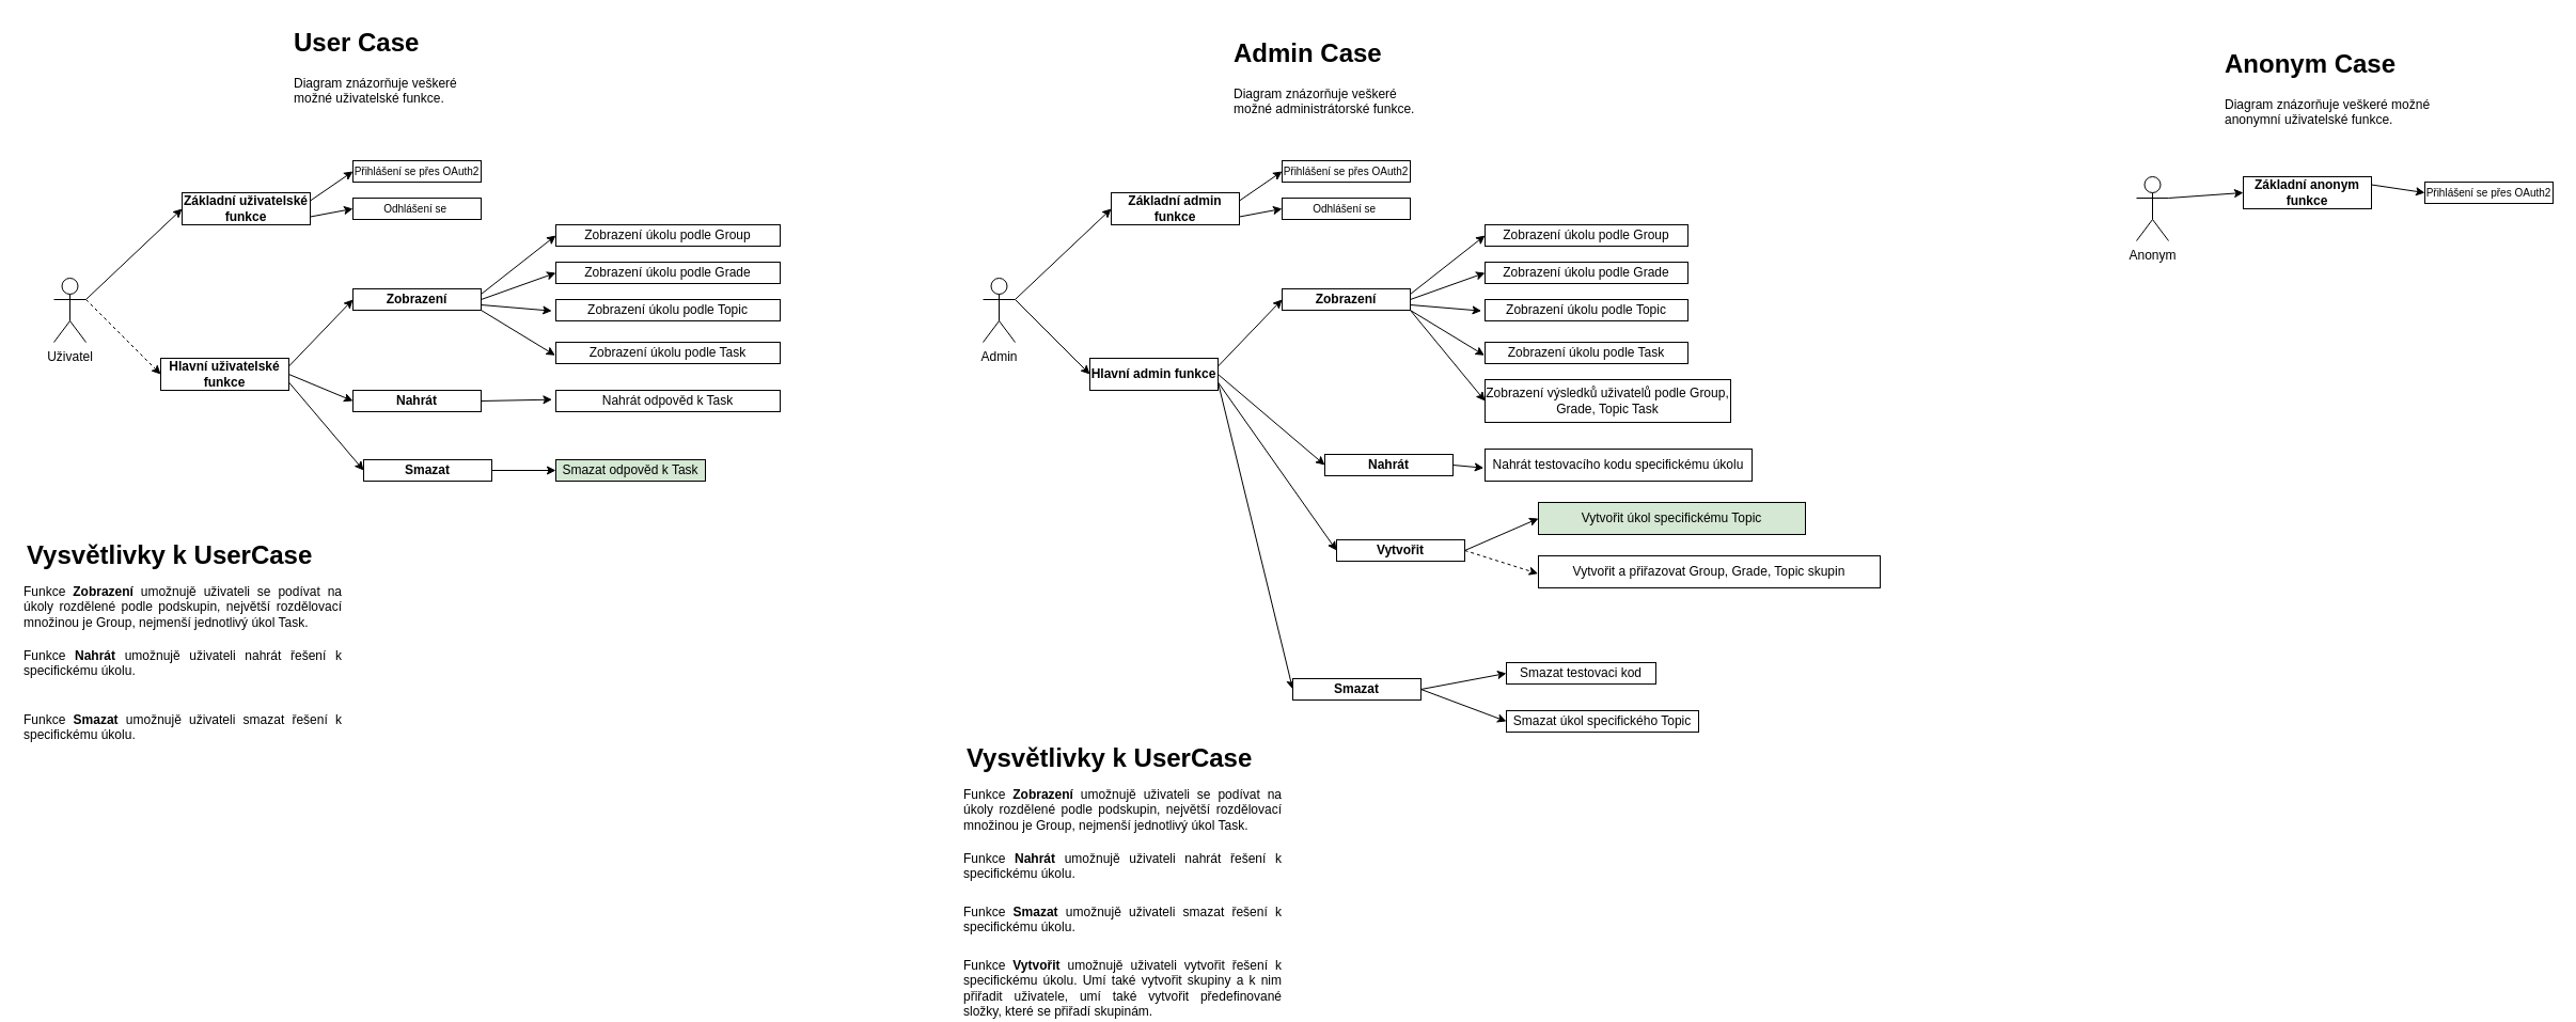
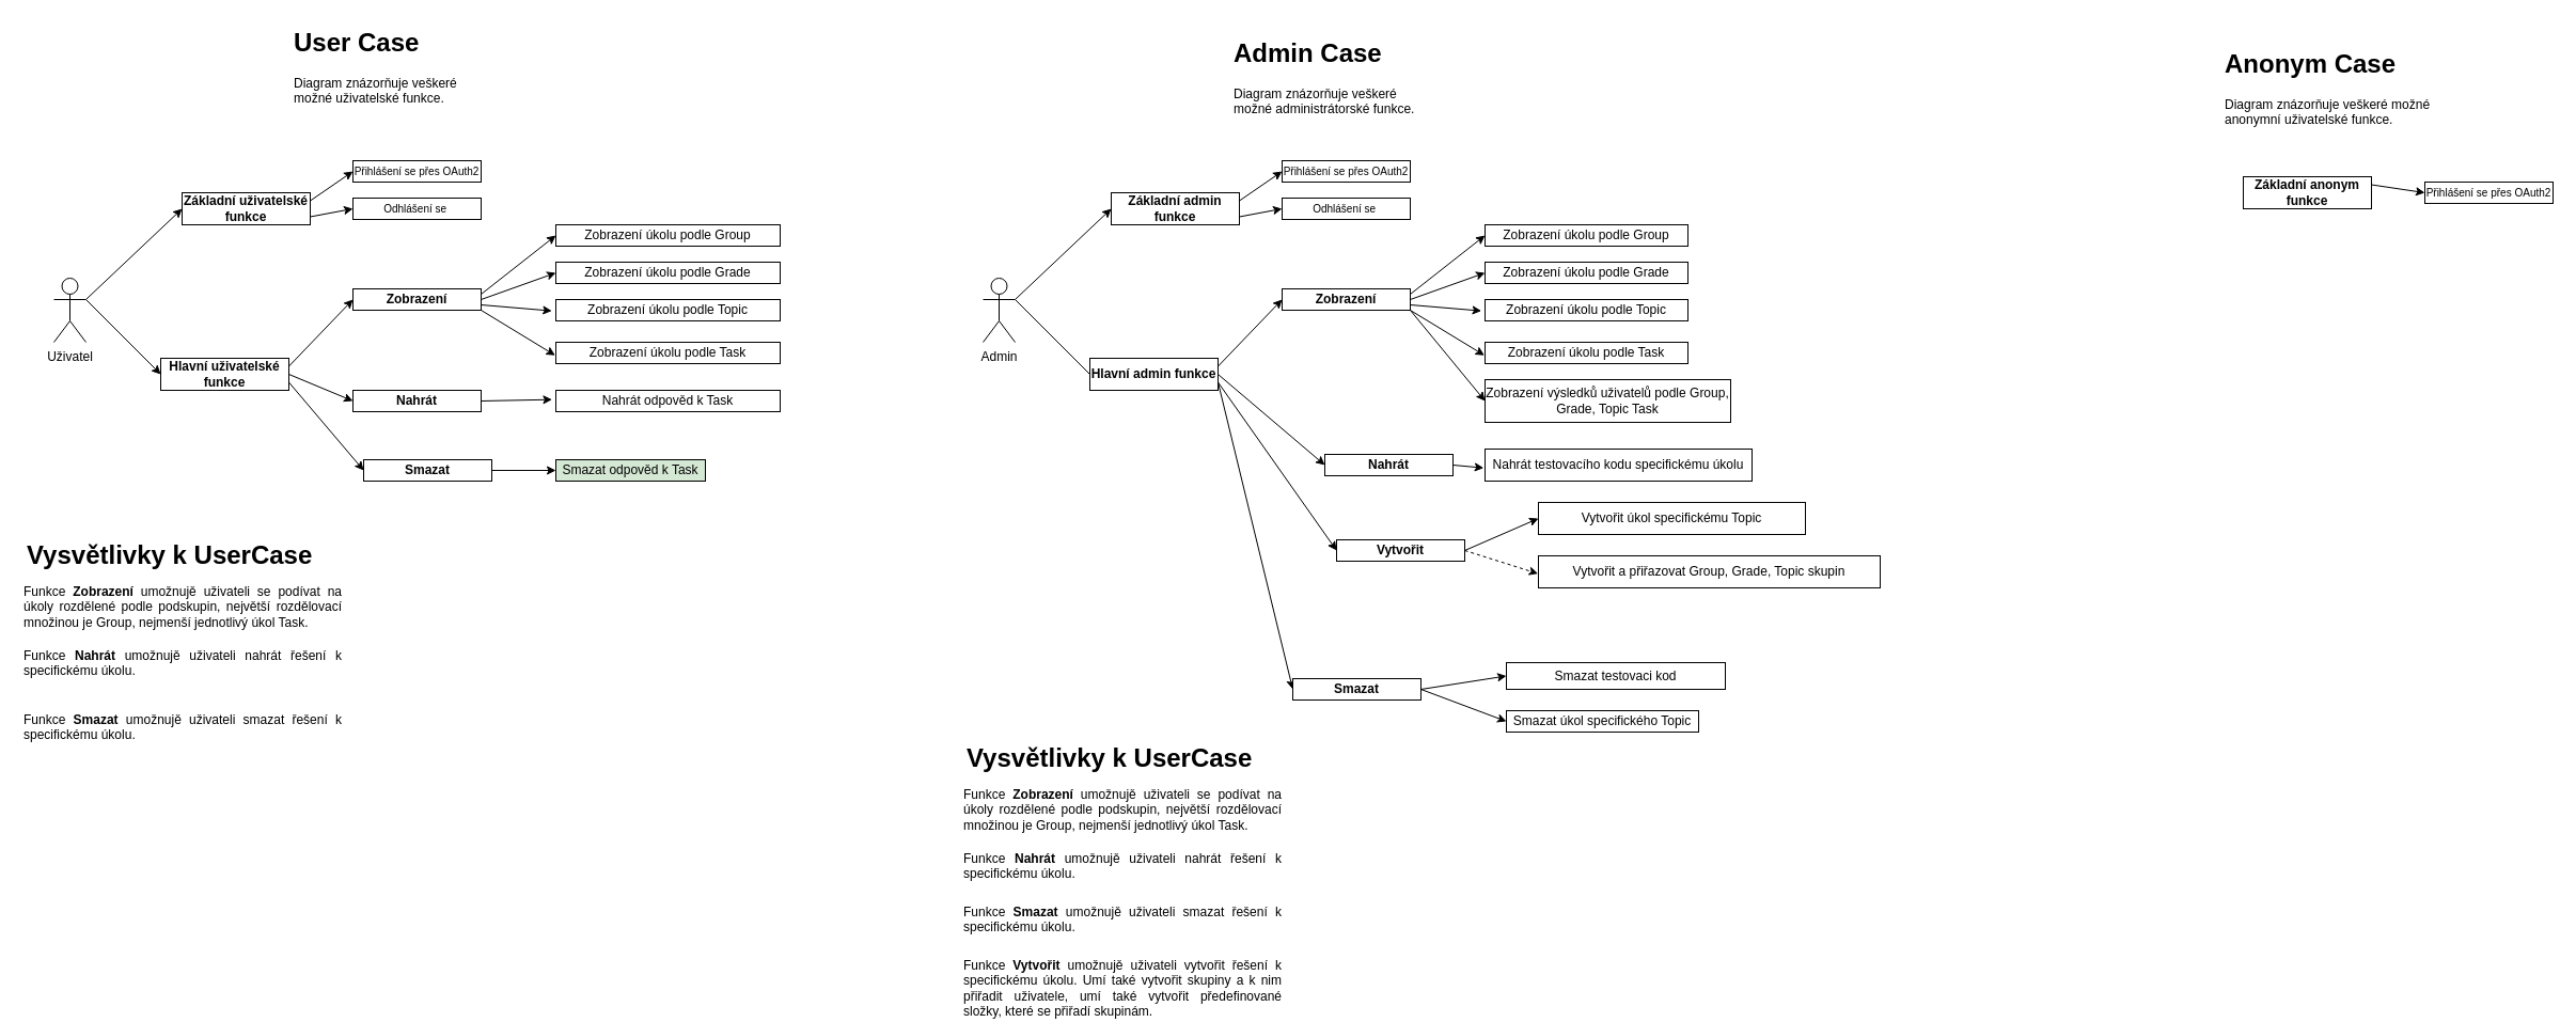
- <mxCell id="78" style="rounded=0;orthogonalLoop=1;jettySize=auto;html=1;exitX=1;exitY=0.333;exitDx=0;exitDy=0;exitPerimeter=0;entryX=0;entryY=0.5;entryDx=0;entryDy=0;" edge="1" parent="1" source="79" target="81"><mxGeometry relative="1" as="geometry" /></mxCell>
- <mxCell id="79" value="Anonym" style="shape=umlActor;verticalLabelPosition=bottom;verticalAlign=top;html=1;outlineConnect=0;" vertex="1" parent="1"><mxGeometry x="2000" y="165" width="30" height="60" as="geometry" /></mxCell>
- <mxCell id="4" style="rounded=0;orthogonalLoop=1;jettySize=auto;html=1;exitX=1;exitY=0.333;exitDx=0;exitDy=0;exitPerimeter=0;entryX=0;entryY=0.5;entryDx=0;entryDy=0;dashed=1;" edge="1" parent="1" source="5" target="14"><mxGeometry relative="1" as="geometry" /></mxCell>
+ <mxCell id="4" style="rounded=0;orthogonalLoop=1;jettySize=auto;html=1;exitX=1;exitY=0.333;exitDx=0;exitDy=0;exitPerimeter=0;entryX=0;entryY=0.5;entryDx=0;entryDy=0;" edge="1" parent="1" source="5" target="14"><mxGeometry relative="1" as="geometry" /></mxCell>
- <mxCell id="35" style="rounded=0;orthogonalLoop=1;jettySize=auto;html=1;exitX=1;exitY=0.333;exitDx=0;exitDy=0;exitPerimeter=0;entryX=0;entryY=0.5;entryDx=0;entryDy=0;" edge="1" parent="1" source="36" target="46"><mxGeometry relative="1" as="geometry" /></mxCell>
+ <mxCell id="35" style="rounded=0;orthogonalLoop=1;jettySize=auto;html=1;exitX=1;exitY=0.333;exitDx=0;exitDy=0;exitPerimeter=0;entryX=0;entryY=0.5;entryDx=0;entryDy=0;endArrow=none;" edge="1" parent="1" source="36" target="46"><mxGeometry relative="1" as="geometry" /></mxCell>
- <mxCell id="72" value="Vytvořit úkol specifickému Topic" style="rounded=0;whiteSpace=wrap;html=1;fillColor=#d5e8d4;" vertex="1" parent="1"><mxGeometry x="1440" y="470" width="250" height="30" as="geometry" /></mxCell>
+ <mxCell id="72" value="Vytvořit úkol specifickému Topic" style="rounded=0;whiteSpace=wrap;html=1;" vertex="1" parent="1"><mxGeometry x="1440" y="470" width="250" height="30" as="geometry" /></mxCell>
- <mxCell id="63" value="Smazat testovaci kod" style="rounded=0;whiteSpace=wrap;html=1;" vertex="1" parent="1"><mxGeometry x="1410" y="620" width="140" height="20" as="geometry" /></mxCell>
+ <mxCell id="63" value="Smazat testovaci kod" style="rounded=0;whiteSpace=wrap;html=1;" vertex="1" parent="1"><mxGeometry x="1410" y="620" width="205" height="25" as="geometry" /></mxCell>
